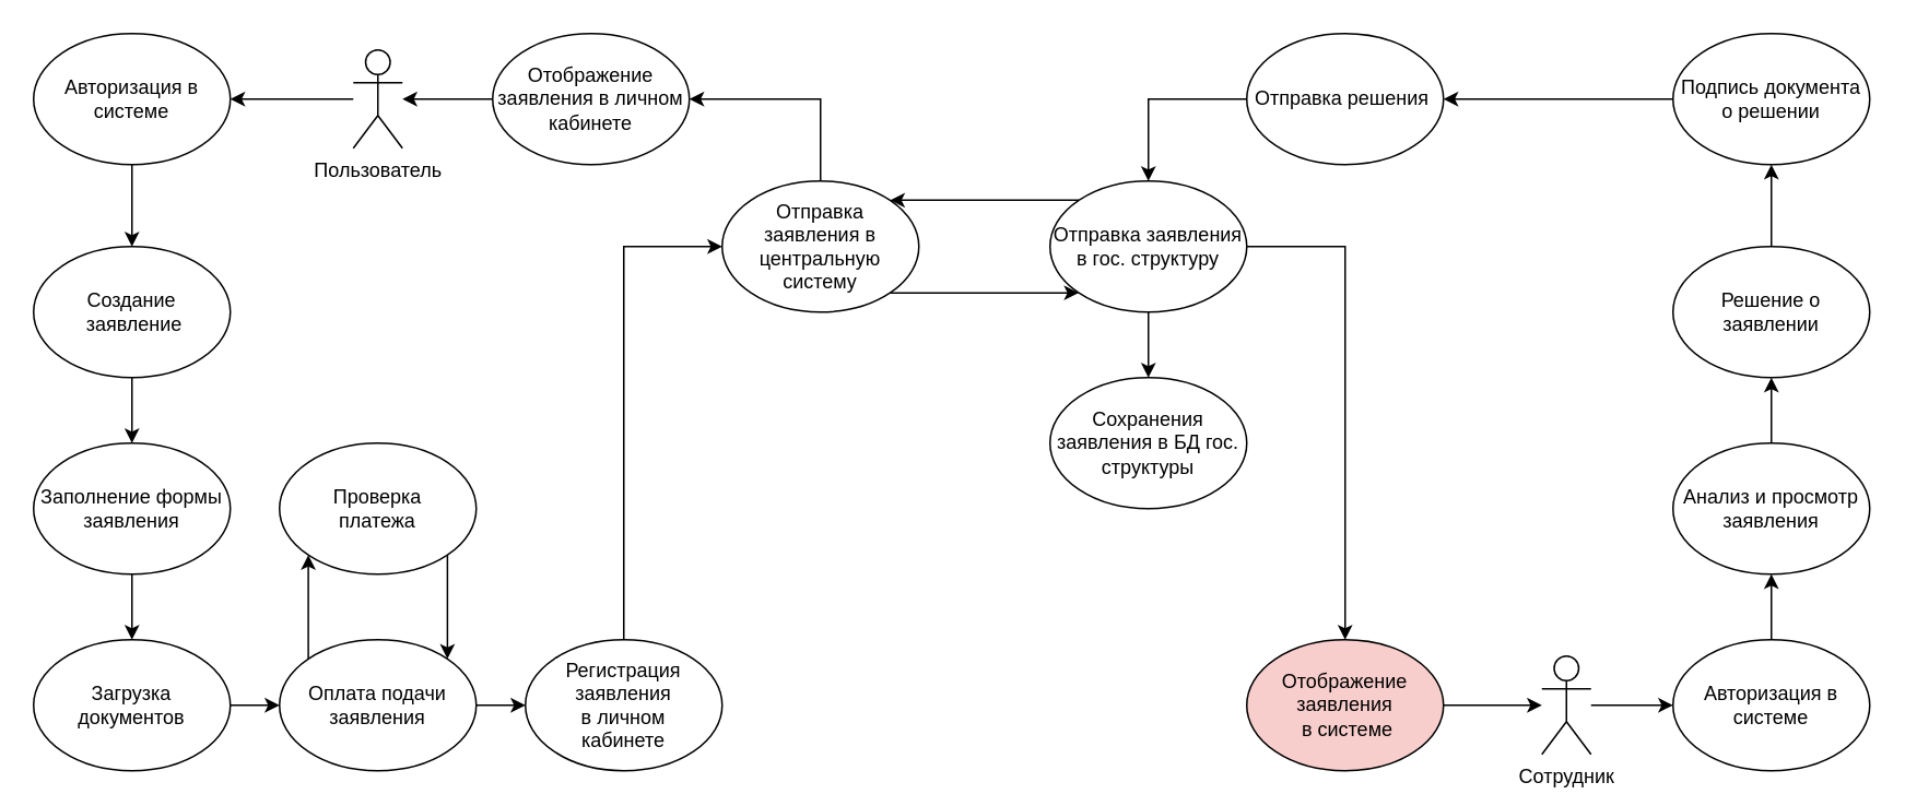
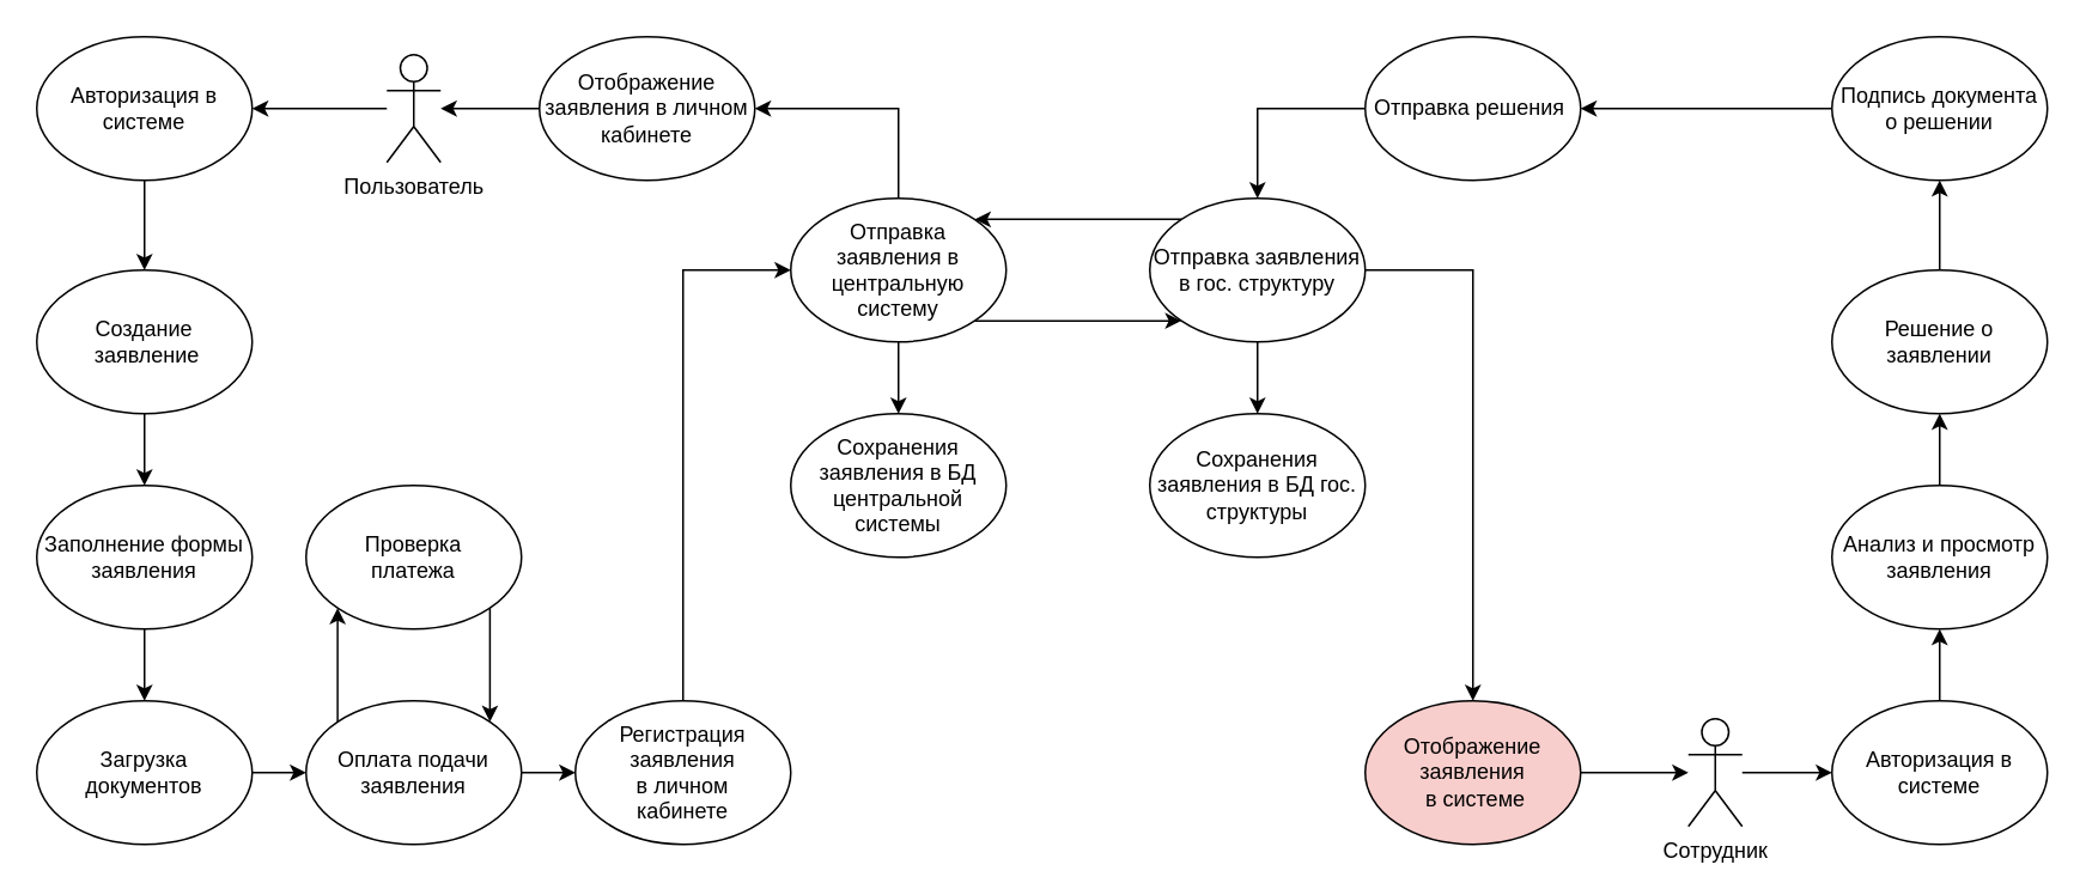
+ <mxCell id="14" style="edgeStyle=orthogonalEdgeStyle;rounded=0;orthogonalLoop=1;jettySize=auto;html=1;entryX=0.5;entryY=0;entryDx=0;entryDy=0;" parent="1" source="17" target="21" edge="1"><mxGeometry relative="1" as="geometry" /></mxCell>
+ <mxCell id="21" value="Сохранения заявления в БД центральной системы" style="ellipse;whiteSpace=wrap;html=1;" parent="1" vertex="1"><mxGeometry x="440" y="230" width="120" height="80" as="geometry" /></mxCell>
